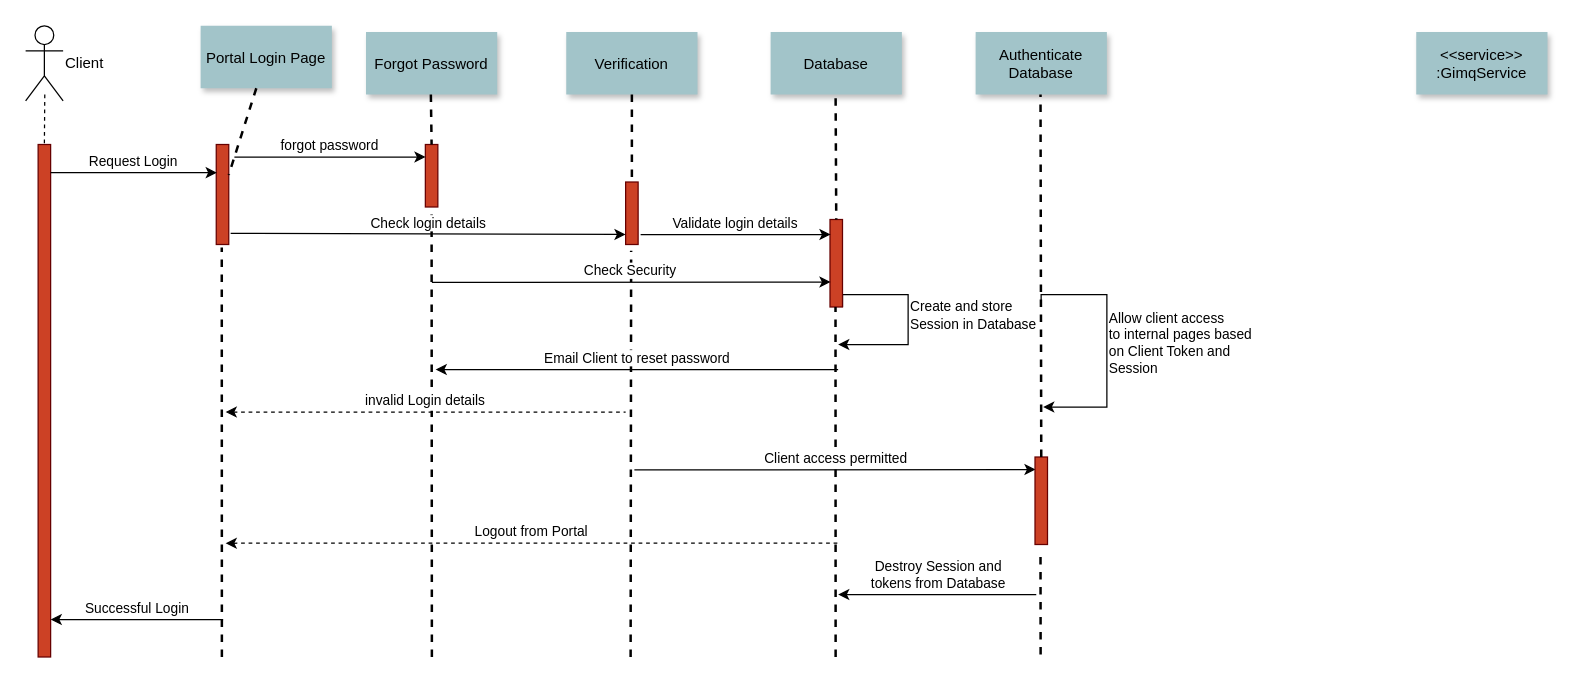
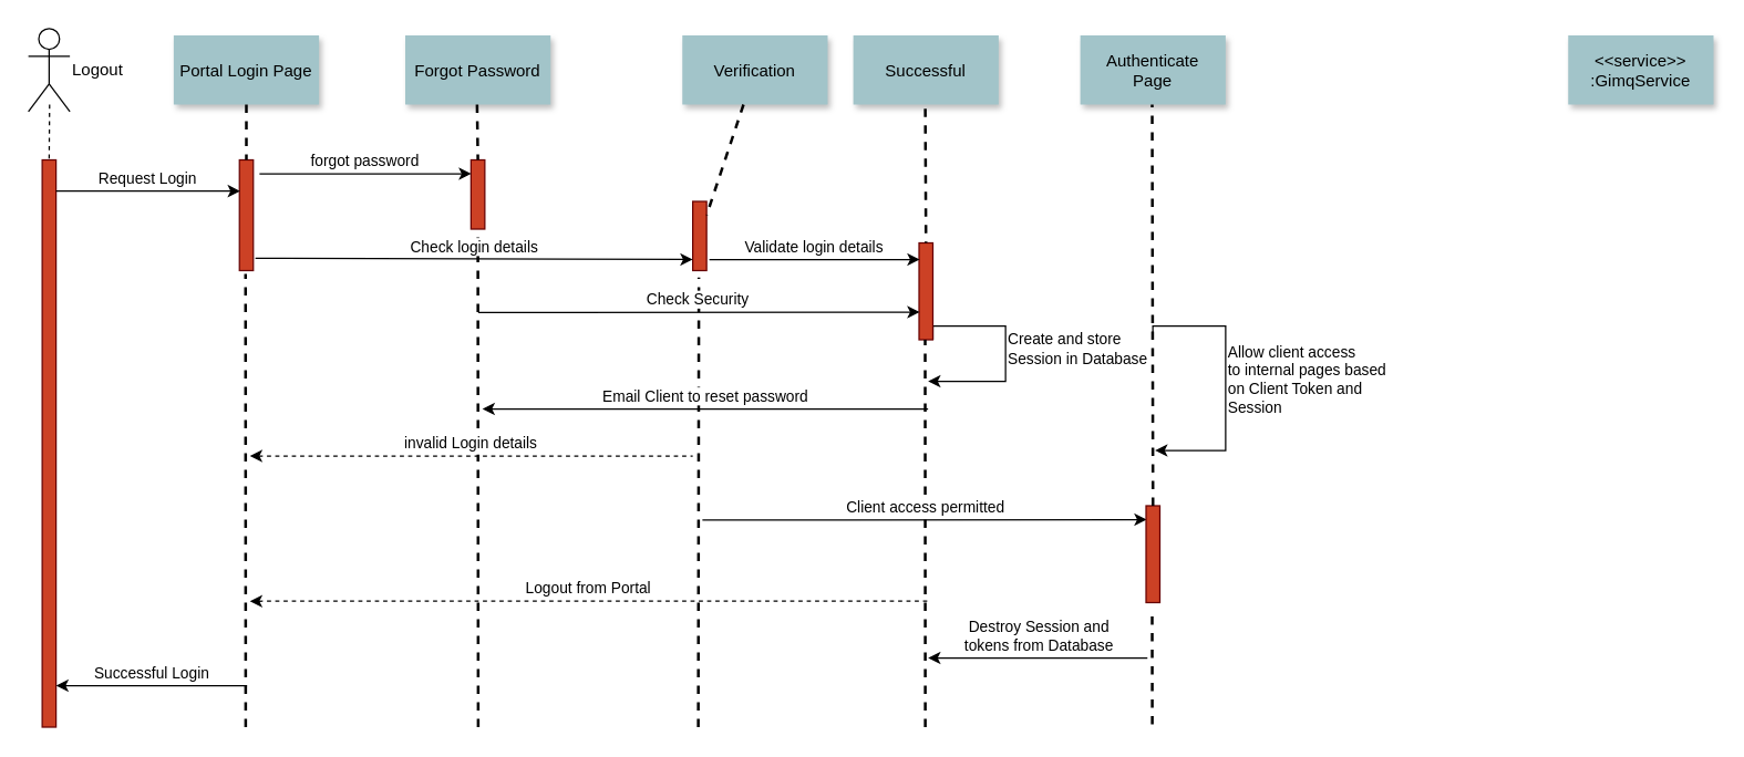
- <mxCell id="16" value="Authenticate&#10;Database" style="shadow=1;fillColor=#A2C4C9;strokeColor=none" parent="1" vertex="1"><mxGeometry x="780" y="25" width="105" height="50" as="geometry" /></mxCell>
+ <mxCell id="16" value="Authenticate&#10;Page" style="shadow=1;fillColor=#A2C4C9;strokeColor=none" parent="1" vertex="1"><mxGeometry x="780" y="25" width="105" height="50" as="geometry" /></mxCell>
- <mxCell id="5" value="Portal Login Page" style="shadow=1;fillColor=#A2C4C9;strokeColor=none" parent="1" vertex="1"><mxGeometry x="160" y="20" width="105" height="50" as="geometry" /></mxCell>
+ <mxCell id="5" value="Portal Login Page" style="shadow=1;fillColor=#A2C4C9;strokeColor=none" parent="1" vertex="1"><mxGeometry x="125" y="25" width="105" height="50" as="geometry" /></mxCell>
- <mxCell id="20" value="Client" style="shape=umlActor;verticalLabelPosition=middle;verticalAlign=middle;html=1;outlineConnect=0;labelPosition=right;align=left;" vertex="1" parent="1"><mxGeometry x="20" y="20" width="30" height="60" as="geometry" /></mxCell>
+ <mxCell id="20" value="Logout" style="shape=umlActor;verticalLabelPosition=middle;verticalAlign=middle;html=1;outlineConnect=0;labelPosition=right;align=left;" vertex="1" parent="1"><mxGeometry x="20" y="20" width="30" height="60" as="geometry" /></mxCell>
- <mxCell id="11" value="Verification" style="shadow=1;fillColor=#A2C4C9;strokeColor=none" parent="1" vertex="1"><mxGeometry x="452.5" y="25" width="105" height="50" as="geometry" /></mxCell>
+ <mxCell id="11" value="Verification" style="shadow=1;fillColor=#A2C4C9;strokeColor=none" parent="1" vertex="1"><mxGeometry x="492.5" y="25" width="105" height="50" as="geometry" /></mxCell>
- <mxCell id="13" value="Database" style="shadow=1;fillColor=#A2C4C9;strokeColor=none" parent="1" vertex="1"><mxGeometry x="616" y="25" width="105" height="50" as="geometry" /></mxCell>
+ <mxCell id="13" value="Successful" style="shadow=1;fillColor=#A2C4C9;strokeColor=none" parent="1" vertex="1"><mxGeometry x="616" y="25" width="105" height="50" as="geometry" /></mxCell>
